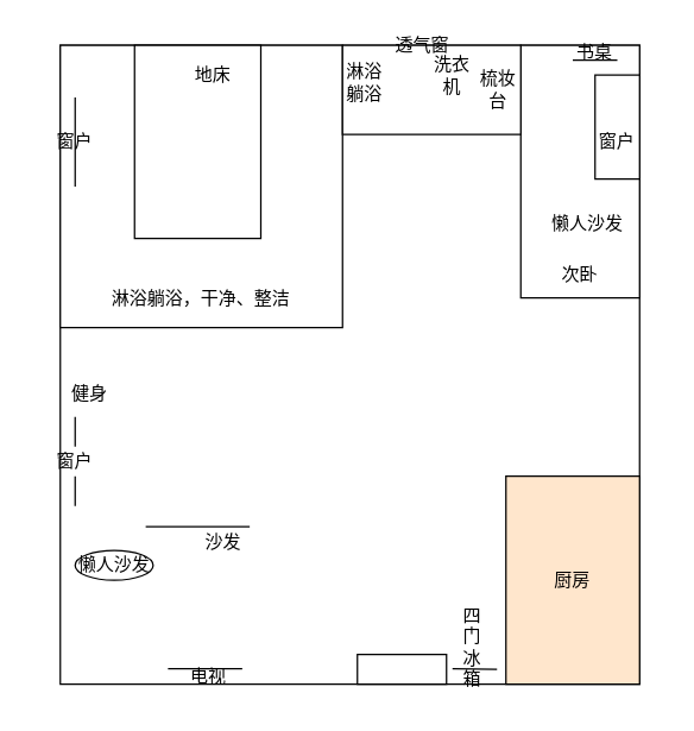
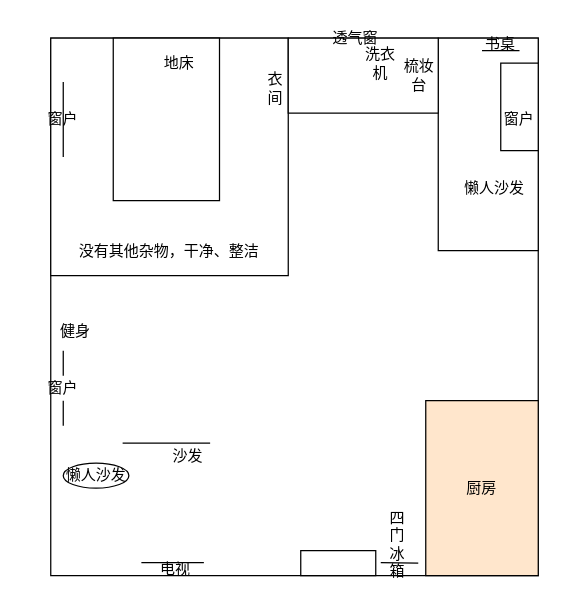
- <mxCell id="18" value="淋浴躺浴" style="text;html=1;strokeColor=none;fillColor=none;align=center;verticalAlign=middle;whiteSpace=wrap;rounded=0;" vertex="1" parent="1"><mxGeometry x="230" y="40" width="30" height="30" as="geometry" /></mxCell>
+ <mxCell id="34" value="衣间" style="text;html=1;strokeColor=none;fillColor=none;align=center;verticalAlign=middle;whiteSpace=wrap;rounded=0;" vertex="1" parent="1"><mxGeometry x="210" y="30" width="20" height="80" as="geometry" /></mxCell>
- <mxCell id="9" value="次卧" style="text;html=1;strokeColor=none;fillColor=none;align=center;verticalAlign=middle;whiteSpace=wrap;rounded=0;" vertex="1" parent="1"><mxGeometry x="360" y="170" width="60" height="30" as="geometry" /></mxCell>
- <mxCell id="17" value="淋浴躺浴，干净、整洁" style="text;html=1;strokeColor=none;fillColor=none;align=center;verticalAlign=middle;whiteSpace=wrap;rounded=0;" vertex="1" parent="1"><mxGeometry x="55" y="200" width="160" as="geometry" /></mxCell>
+ <mxCell id="17" value="没有其他杂物，干净、整洁" style="text;html=1;strokeColor=none;fillColor=none;align=center;verticalAlign=middle;whiteSpace=wrap;rounded=0;" vertex="1" parent="1"><mxGeometry x="55" y="200" width="160" as="geometry" /></mxCell>
